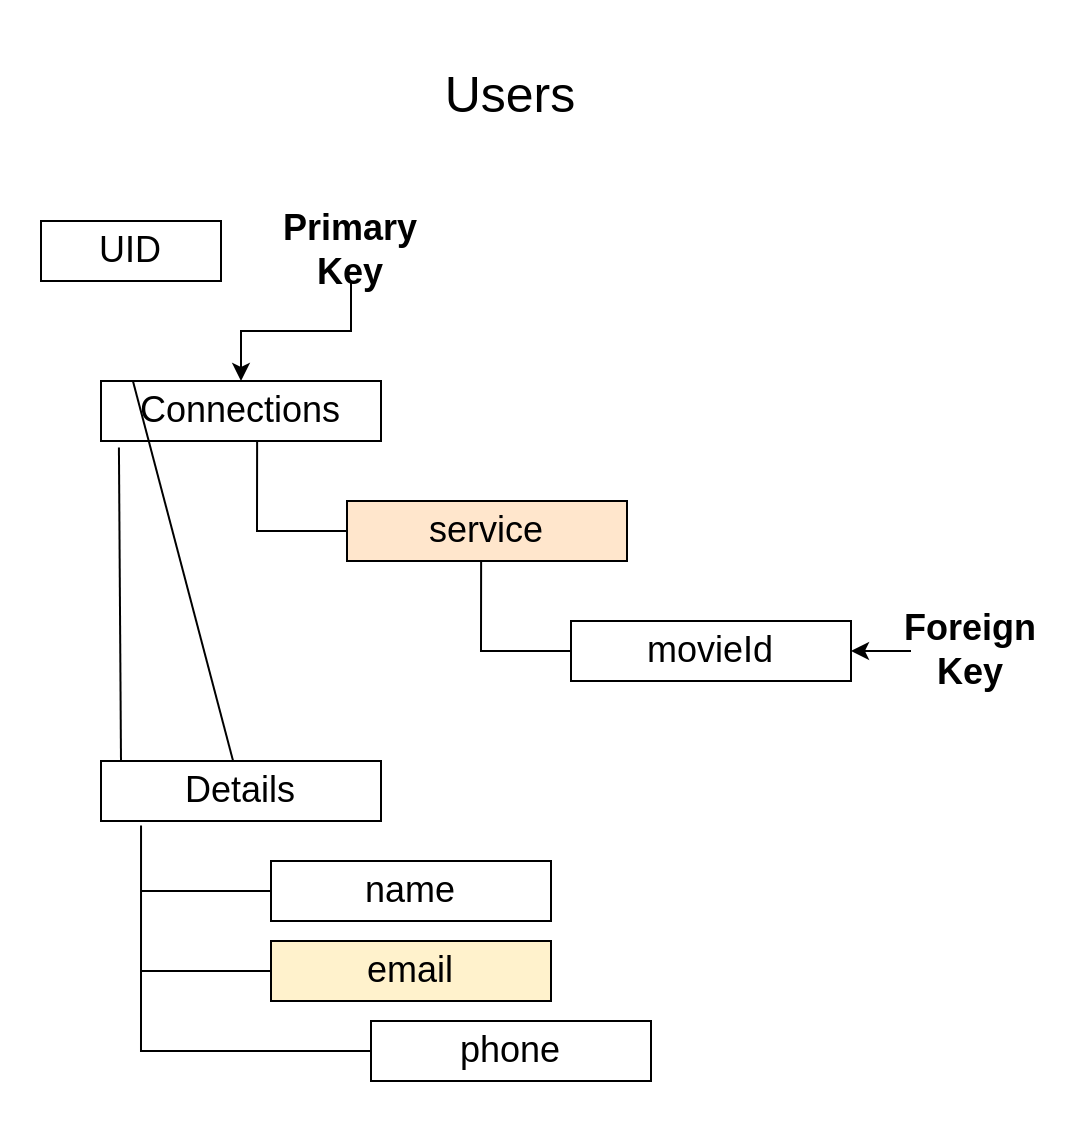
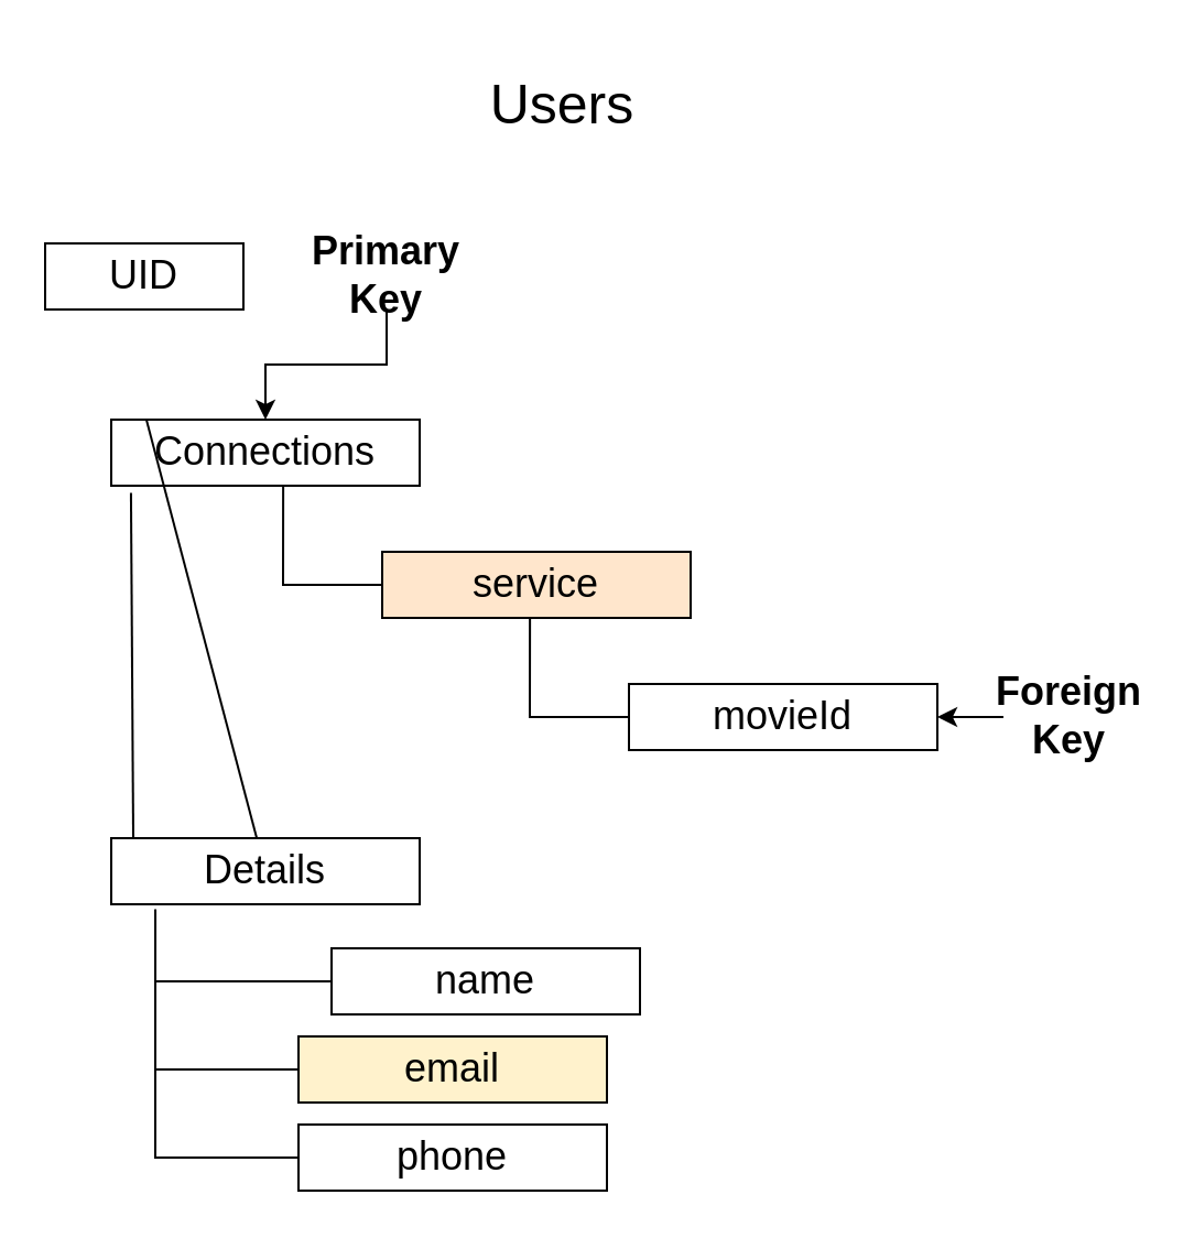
- <mxCell id="7" value="name" style="rounded=0;whiteSpace=wrap;html=1;fontSize=18;fontColor=none;" parent="1" vertex="1"><mxGeometry x="135" y="430" width="140" height="30" as="geometry" /></mxCell>
+ <mxCell id="7" value="name" style="rounded=0;whiteSpace=wrap;html=1;fontSize=18;fontColor=none;" parent="1" vertex="1"><mxGeometry x="150" y="430" width="140" height="30" as="geometry" /></mxCell>
- <mxCell id="9" value="phone" style="rounded=0;whiteSpace=wrap;html=1;fontSize=18;fontColor=none;" parent="1" vertex="1"><mxGeometry x="185" y="510" width="140" height="30" as="geometry" /></mxCell>
+ <mxCell id="9" value="phone" style="rounded=0;whiteSpace=wrap;html=1;fontSize=18;fontColor=none;" parent="1" vertex="1"><mxGeometry x="135" y="510" width="140" height="30" as="geometry" /></mxCell>
